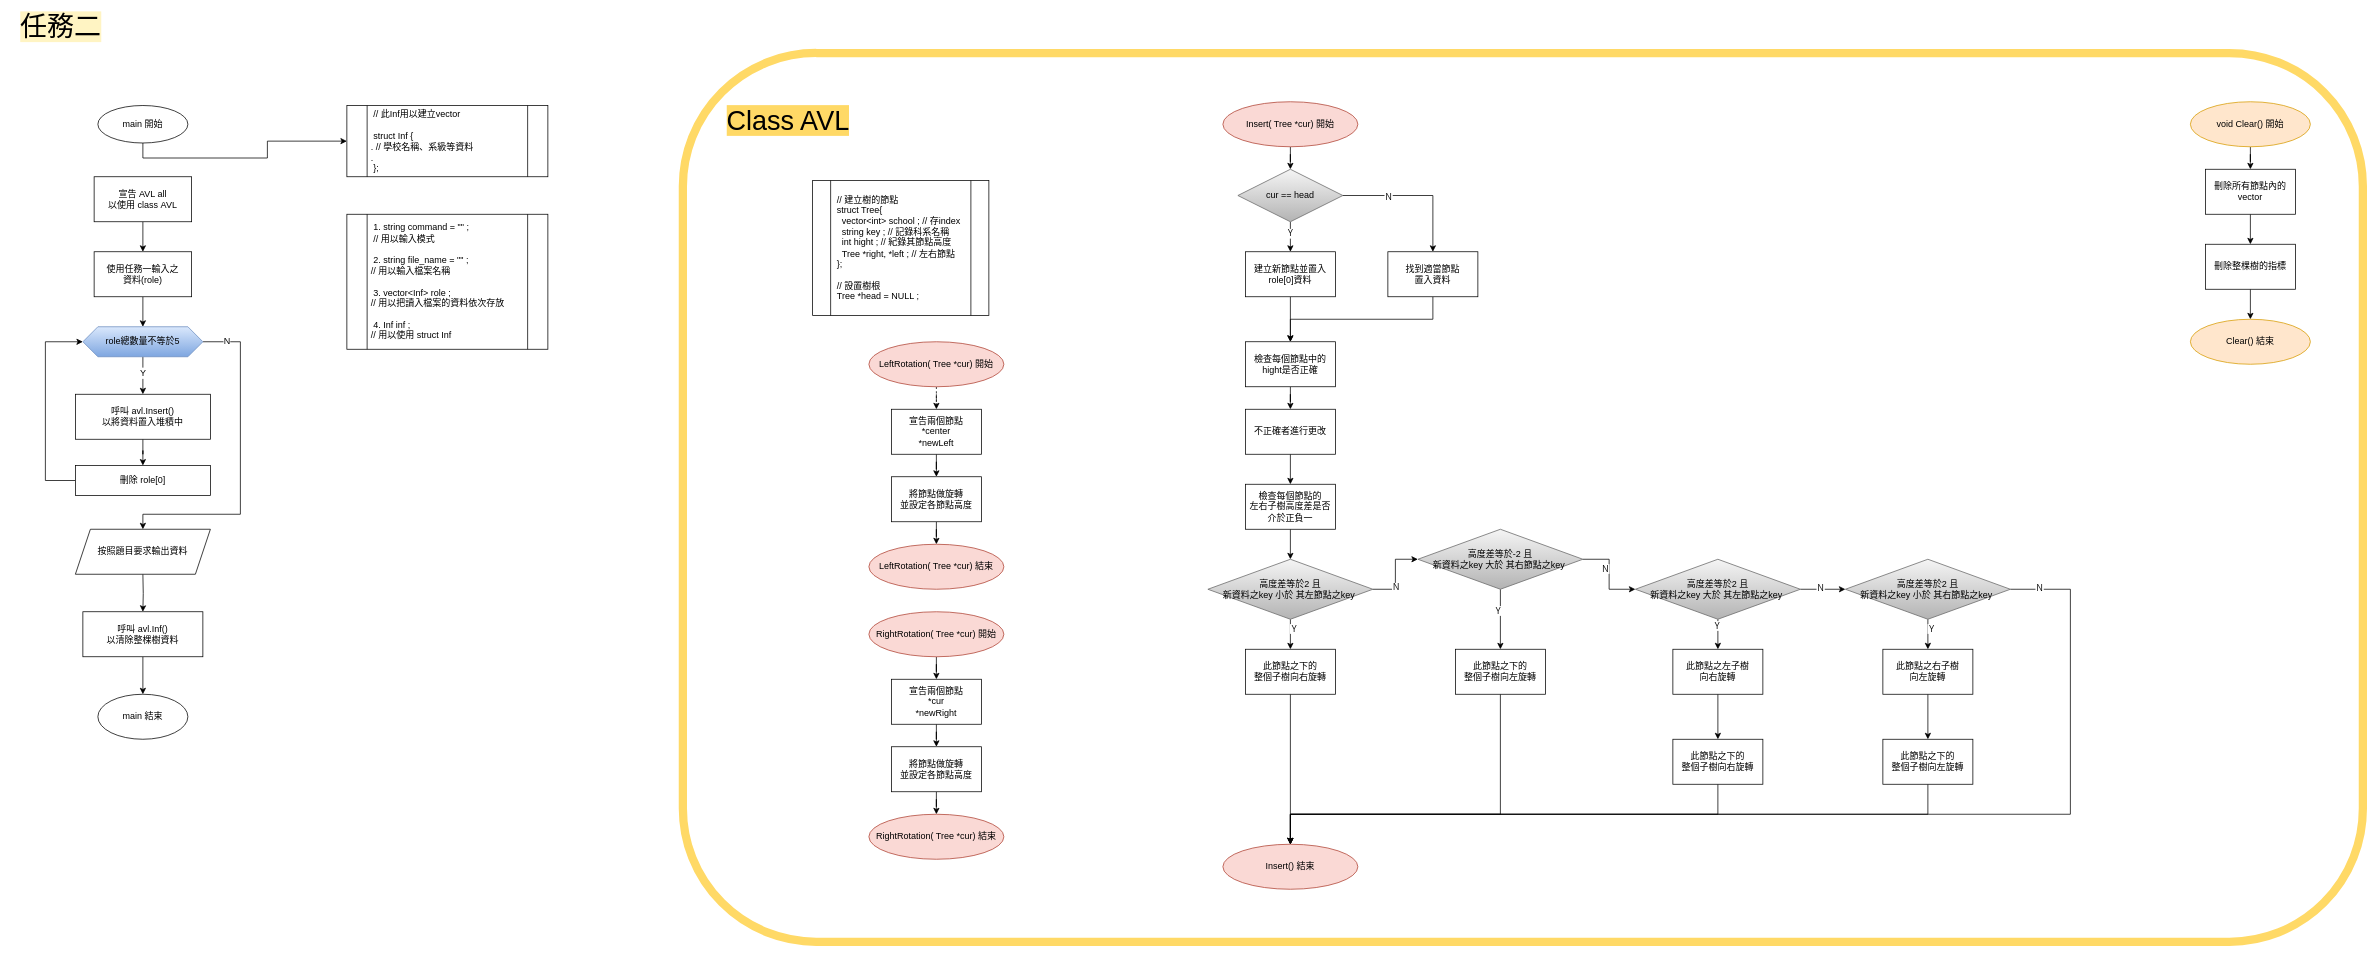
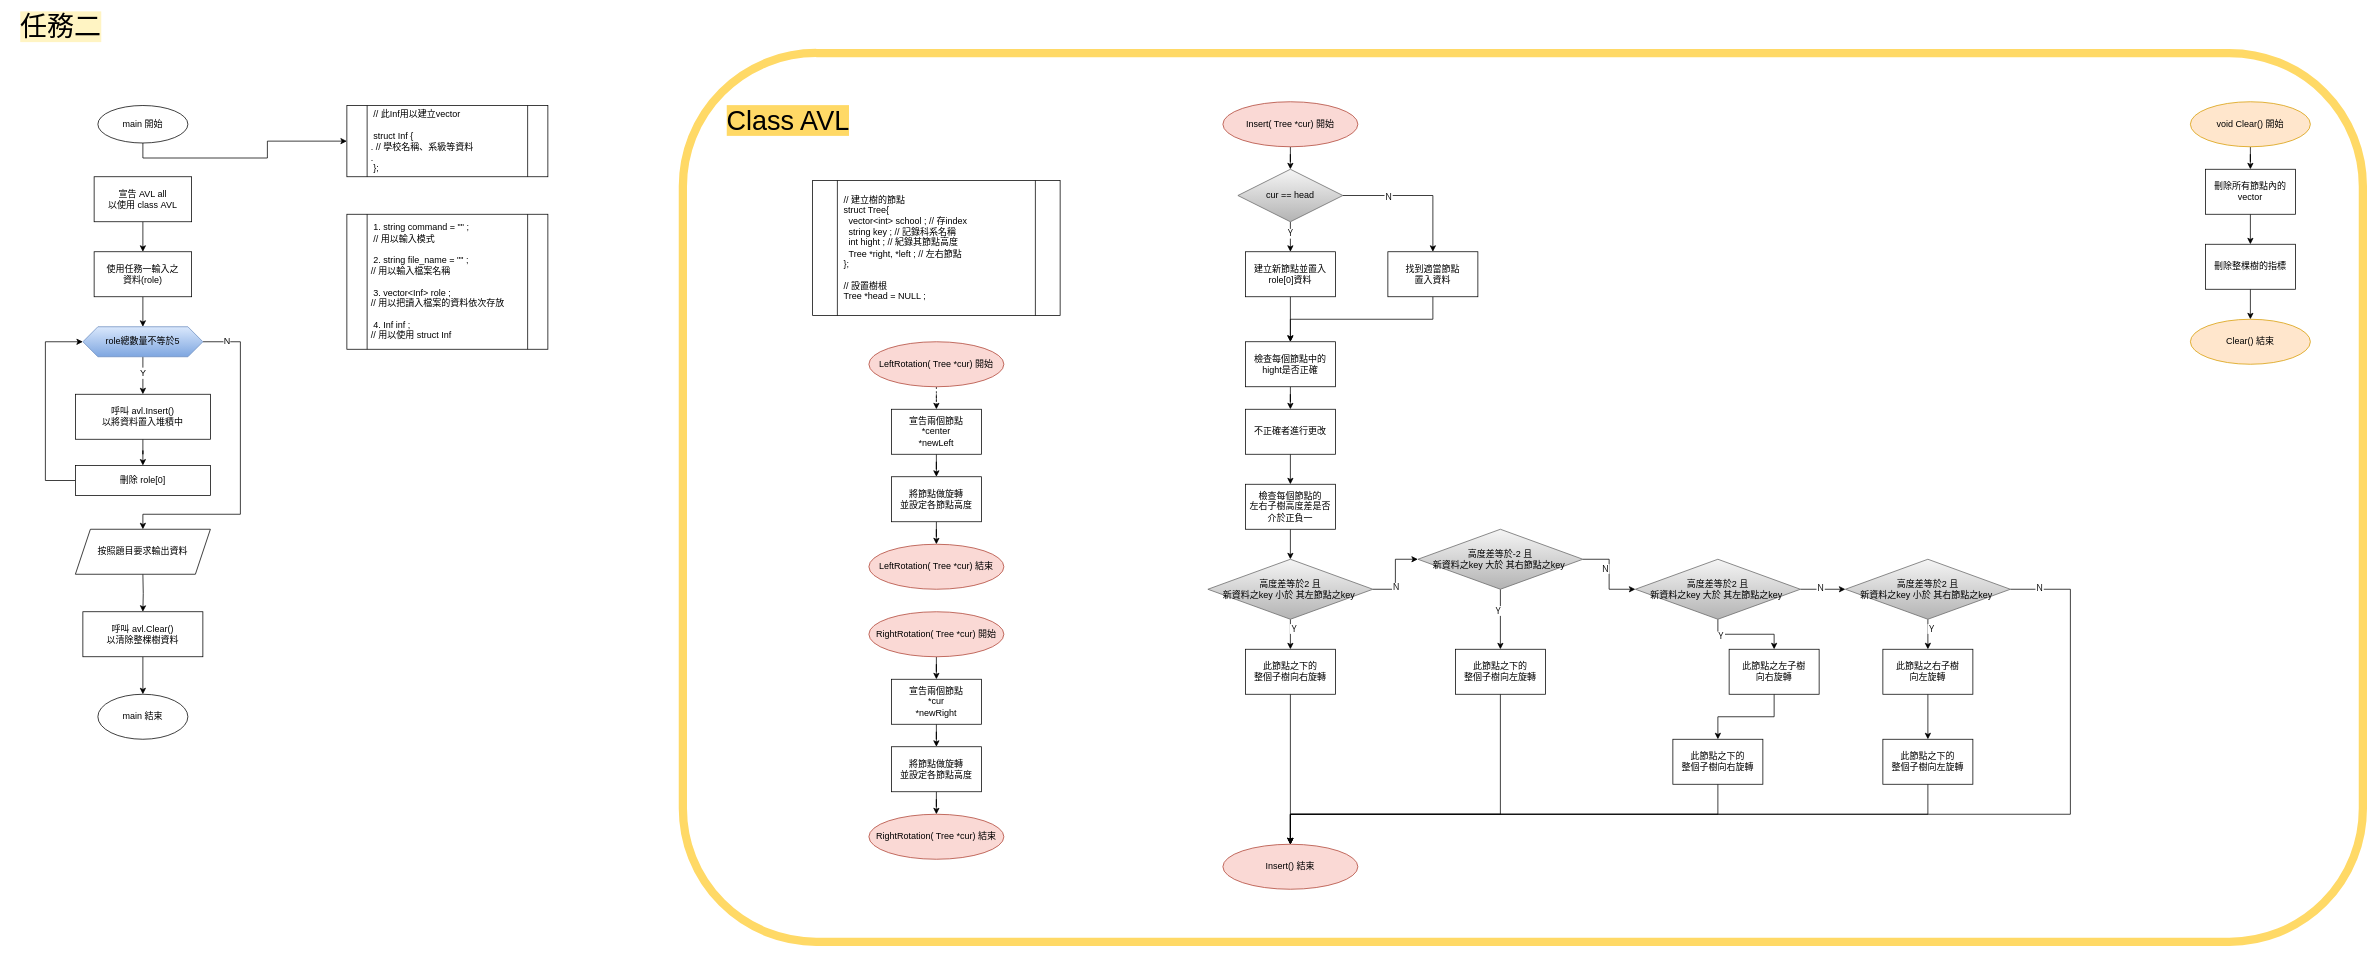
- <mxCell id="2" value="&lt;span&gt;&amp;nbsp;   // 建立樹的節點&lt;br&gt;&lt;/span&gt;&amp;nbsp; struct Tree{&lt;br&gt;&amp;nbsp; &amp;nbsp; vector&amp;lt;int&amp;gt; school ; // 存index&lt;br&gt;&amp;nbsp; &amp;nbsp; string key ; // 記錄科系名稱&lt;br&gt;&amp;nbsp; &amp;nbsp; int hight ; // 紀錄其節點高度&lt;br&gt;&amp;nbsp; &amp;nbsp; Tree *right, *left ; // 左右節點&lt;br&gt;&amp;nbsp; };&lt;br&gt;&lt;br&gt;&amp;nbsp; // 設置樹根&lt;br&gt;&lt;span style=&quot;white-space: pre&quot;&gt;&amp;nbsp; Tree *head = NULL ;&lt;/span&gt;" style="shape=process;whiteSpace=wrap;html=1;backgroundOutline=1;fontSize=12;align=left;" parent="1" vertex="1"><mxGeometry x="1083" y="240" width="235" height="180" as="geometry" /></mxCell>
+ <mxCell id="2" value="&lt;span&gt;&amp;nbsp;   // 建立樹的節點&lt;br&gt;&lt;/span&gt;&amp;nbsp; struct Tree{&lt;br&gt;&amp;nbsp; &amp;nbsp; vector&amp;lt;int&amp;gt; school ; // 存index&lt;br&gt;&amp;nbsp; &amp;nbsp; string key ; // 記錄科系名稱&lt;br&gt;&amp;nbsp; &amp;nbsp; int hight ; // 紀錄其節點高度&lt;br&gt;&amp;nbsp; &amp;nbsp; Tree *right, *left ; // 左右節點&lt;br&gt;&amp;nbsp; };&lt;br&gt;&lt;br&gt;&amp;nbsp; // 設置樹根&lt;br&gt;&lt;span style=&quot;white-space: pre&quot;&gt;&amp;nbsp; Tree *head = NULL ;&lt;/span&gt;" style="shape=process;whiteSpace=wrap;html=1;backgroundOutline=1;fontSize=12;align=left;" parent="1" vertex="1"><mxGeometry x="1083" y="240" width="330" height="180" as="geometry" /></mxCell>
- <mxCell id="17" value="呼叫 avl.Inf()&lt;br&gt;以清除整棵樹資料" style="whiteSpace=wrap;html=1;" parent="1" vertex="1"><mxGeometry x="110" y="815" width="160" height="60" as="geometry" /></mxCell>
+ <mxCell id="17" value="呼叫 avl.Clear()&lt;br&gt;以清除整棵樹資料" style="whiteSpace=wrap;html=1;" parent="1" vertex="1"><mxGeometry x="110" y="815" width="160" height="60" as="geometry" /></mxCell>
- <mxCell id="64" value="此節點之左子樹&lt;br&gt;向右旋轉" style="whiteSpace=wrap;html=1;" parent="1" vertex="1"><mxGeometry x="2230" y="865" width="120" height="60" as="geometry" /></mxCell>
+ <mxCell id="64" value="此節點之左子樹&lt;br&gt;向右旋轉" style="whiteSpace=wrap;html=1;" parent="1" vertex="1"><mxGeometry x="2305" y="865" width="120" height="60" as="geometry" /></mxCell>
